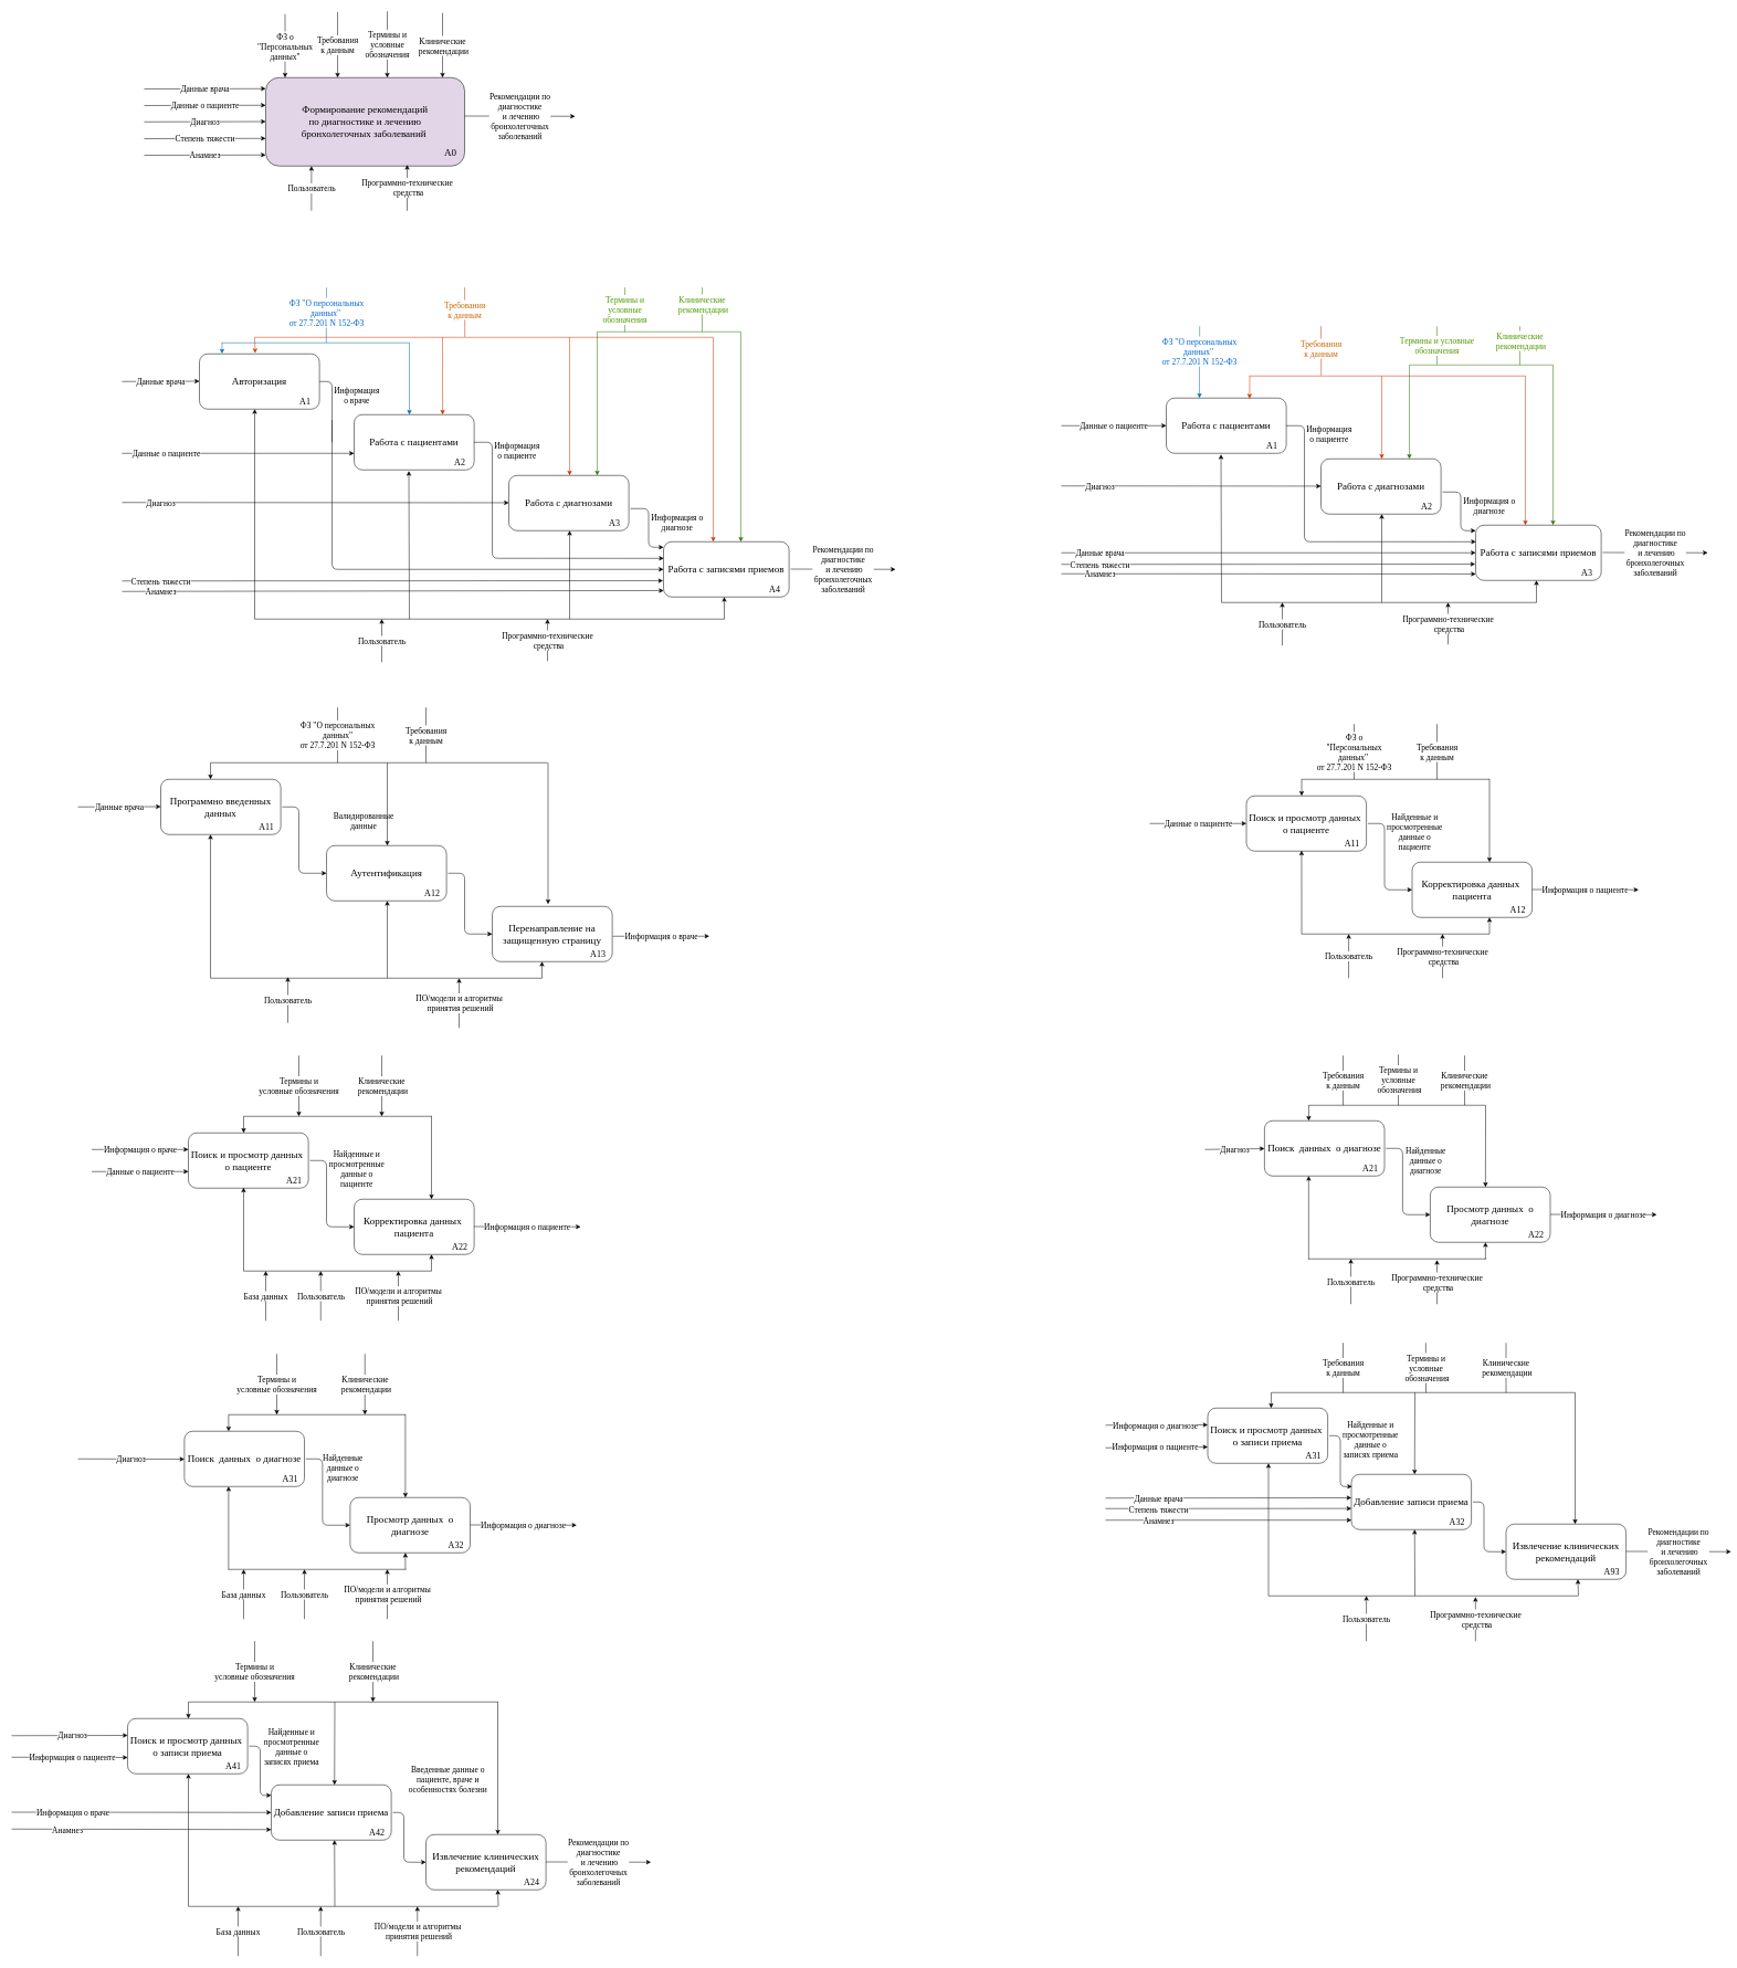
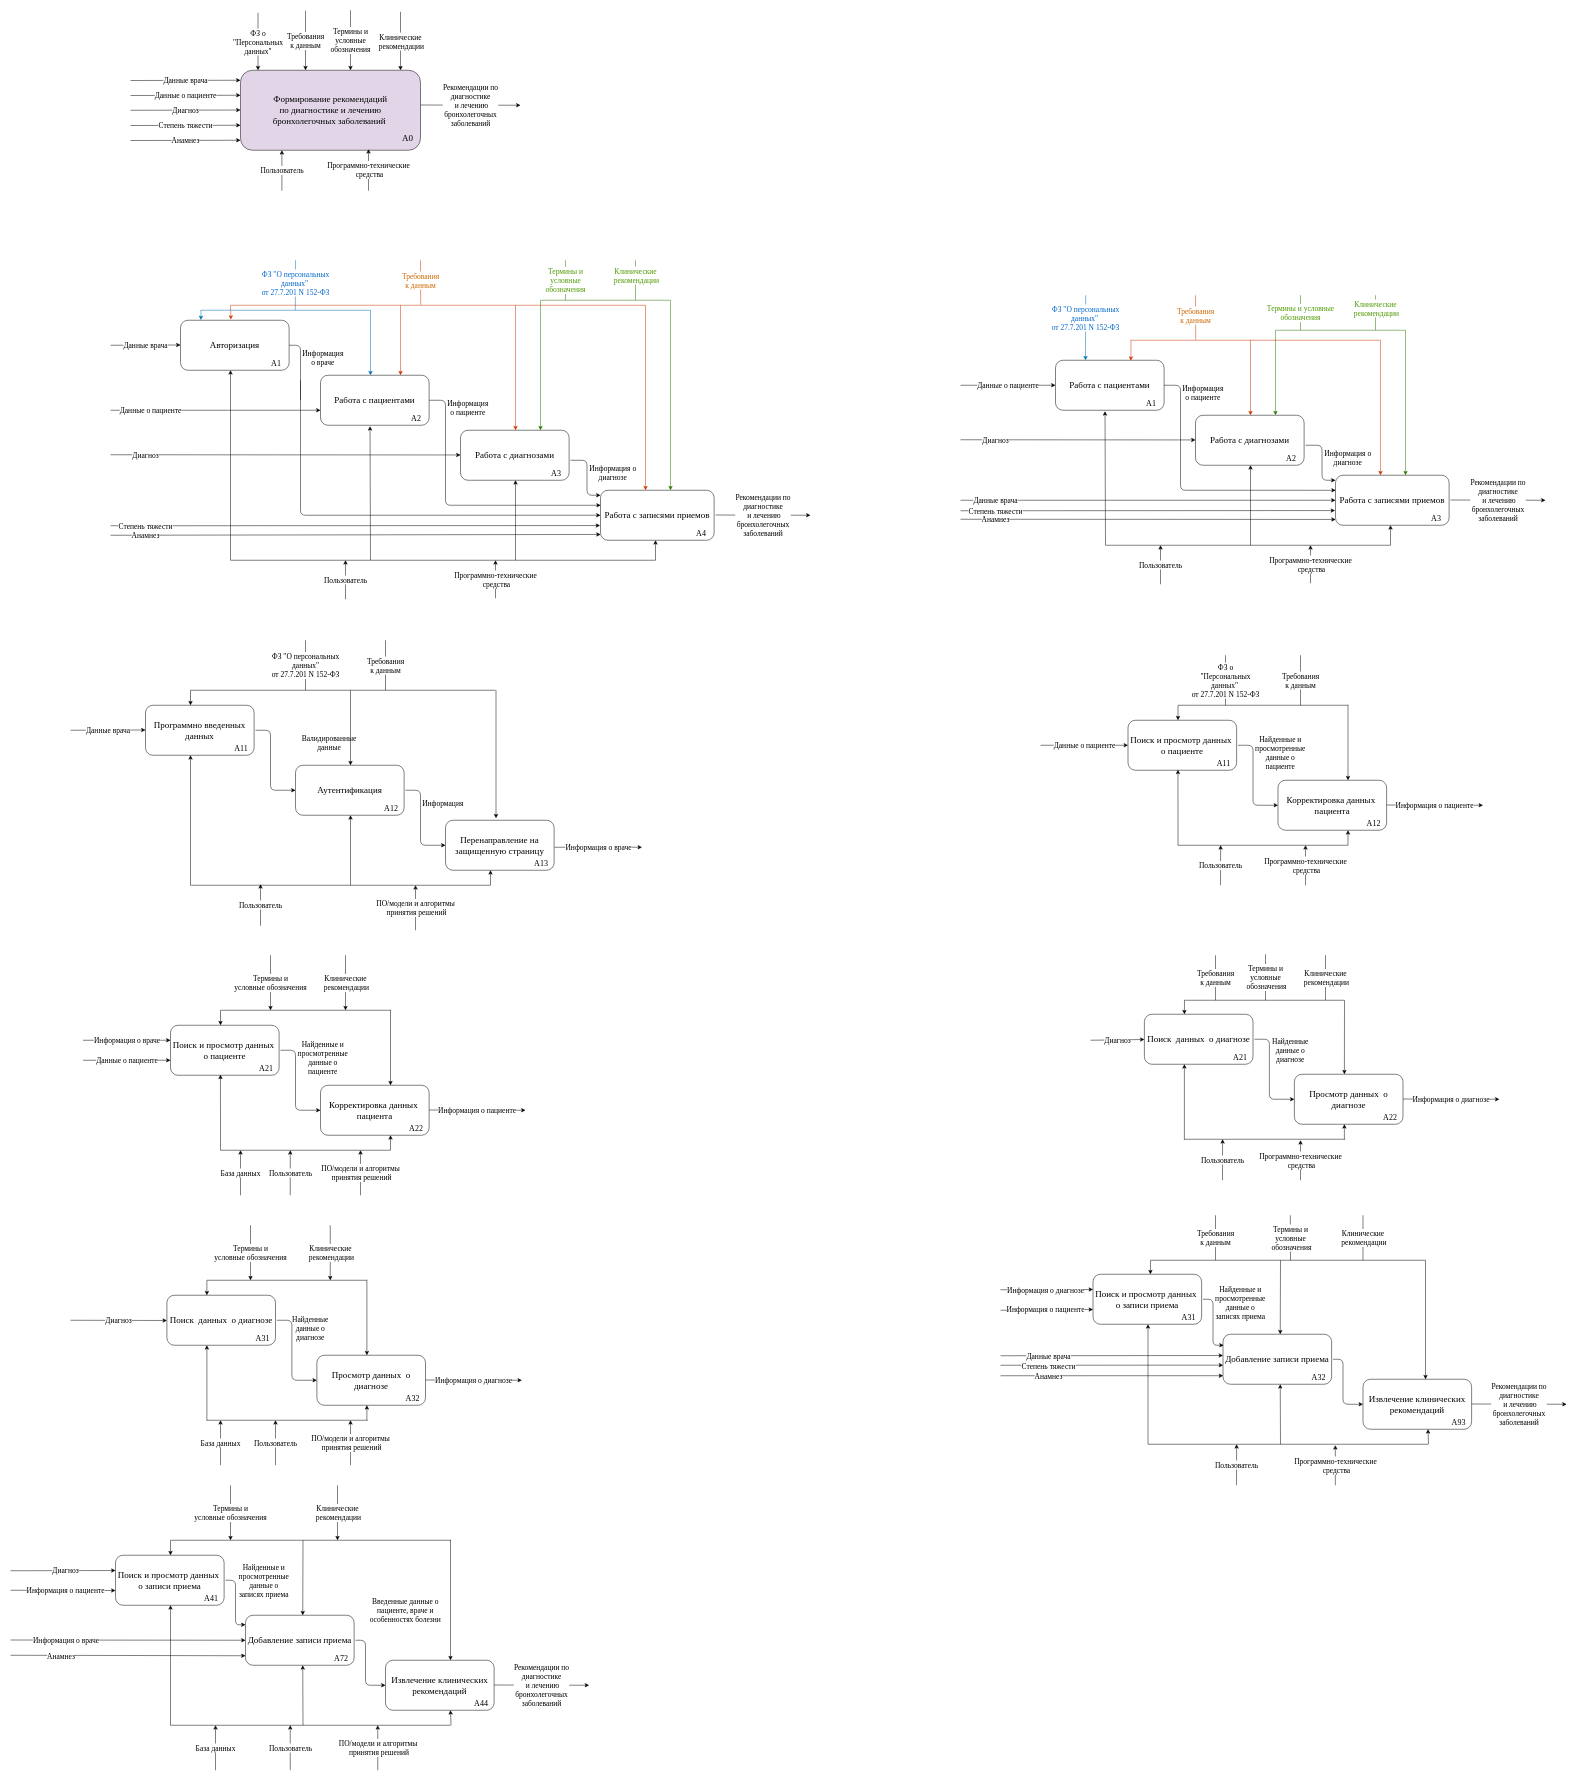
+ <mxCell id="87" value="Информация" style="text;html=1;strokeColor=none;fillColor=none;align=center;verticalAlign=middle;whiteSpace=wrap;rounded=0;fontFamily=Times New Roman;fontSize=15;" parent="1" vertex="1"><mxGeometry x="855" y="1590" width="60" height="30" as="geometry" /></mxCell>
- <mxCell id="73" value="&lt;font style=&quot;font-size: 16px;&quot;&gt;А42&lt;/font&gt;" style="text;html=1;strokeColor=none;fillColor=none;align=center;verticalAlign=middle;whiteSpace=wrap;rounded=0;fontFamily=Times New Roman;fontSize=16;" parent="71" vertex="1"><mxGeometry x="153.333" y="70" width="76.667" height="30" as="geometry" /></mxCell>
+ <mxCell id="73" value="&lt;font style=&quot;font-size: 16px;&quot;&gt;А72&lt;/font&gt;" style="text;html=1;strokeColor=none;fillColor=none;align=center;verticalAlign=middle;whiteSpace=wrap;rounded=0;fontFamily=Times New Roman;fontSize=16;" parent="71" vertex="1"><mxGeometry x="153.333" y="70" width="76.667" height="30" as="geometry" /></mxCell>
- <mxCell id="76" value="&lt;font style=&quot;font-size: 16px;&quot;&gt;А24&lt;/font&gt;" style="text;html=1;strokeColor=none;fillColor=none;align=center;verticalAlign=middle;whiteSpace=wrap;rounded=0;fontFamily=Times New Roman;fontSize=16;" parent="74" vertex="1"><mxGeometry x="153.333" y="70" width="76.667" height="30" as="geometry" /></mxCell>
+ <mxCell id="76" value="&lt;font style=&quot;font-size: 16px;&quot;&gt;А44&lt;/font&gt;" style="text;html=1;strokeColor=none;fillColor=none;align=center;verticalAlign=middle;whiteSpace=wrap;rounded=0;fontFamily=Times New Roman;fontSize=16;" parent="74" vertex="1"><mxGeometry x="153.333" y="70" width="76.667" height="30" as="geometry" /></mxCell>
